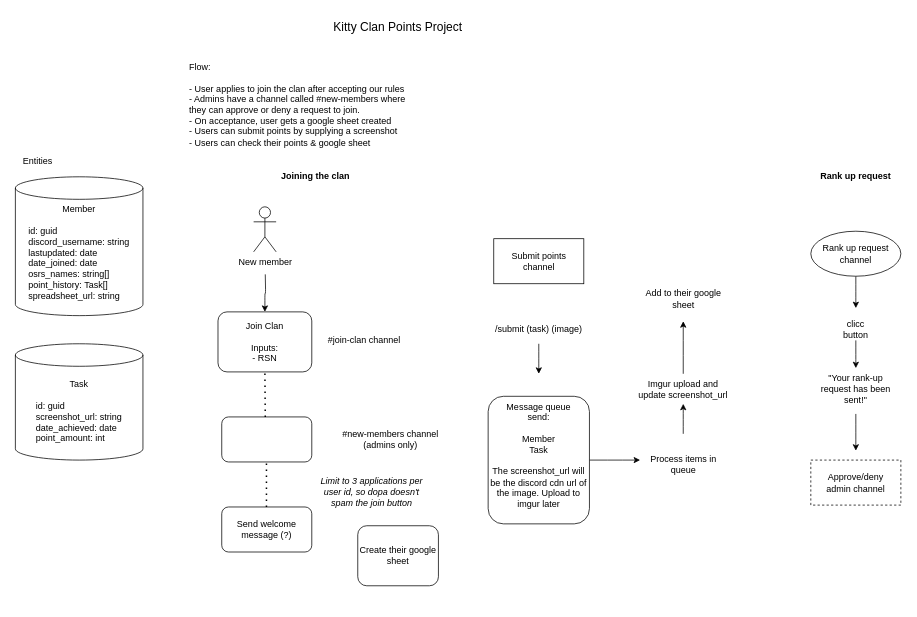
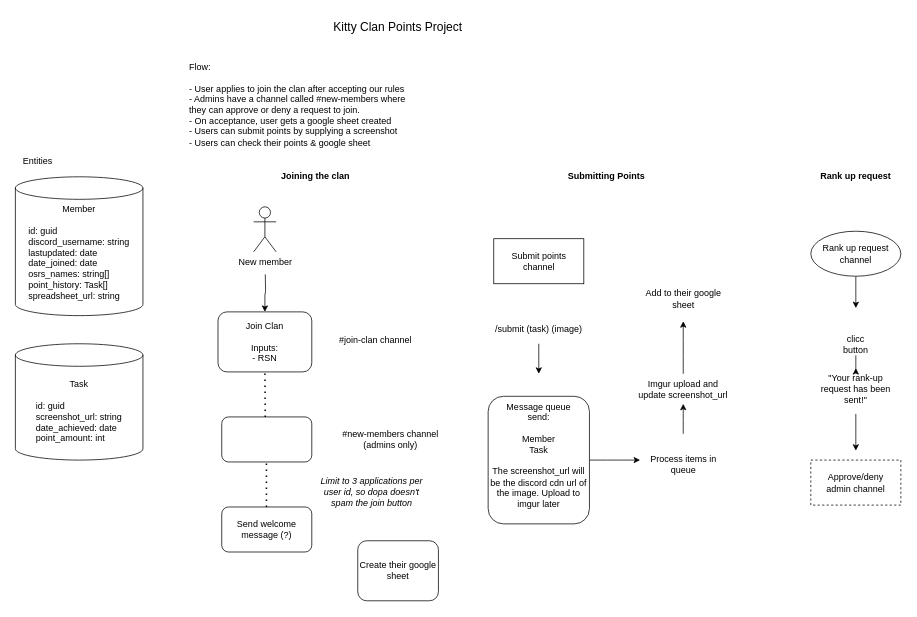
+ <mxCell id="18" value="Submitting Points" style="text;html=1;align=center;verticalAlign=middle;whiteSpace=wrap;rounded=1;fontStyle=1" vertex="1" parent="1"><mxGeometry x="722.5" y="220" width="170" height="30" as="geometry" /></mxCell>
- <mxCell id="34" value="clicc button" style="text;html=1;align=center;verticalAlign=middle;whiteSpace=wrap;rounded=0;" vertex="1" parent="1"><mxGeometry x="1110" y="423" width="60" height="30" as="geometry" /></mxCell>
+ <mxCell id="34" value="clicc button" style="text;html=1;align=center;verticalAlign=middle;whiteSpace=wrap;rounded=0;" vertex="1" parent="1"><mxGeometry x="1110" y="443" width="60" height="30" as="geometry" /></mxCell>
- <mxCell id="9" value="#join-clan channel" style="text;html=1;align=center;verticalAlign=middle;whiteSpace=wrap;rounded=1;" vertex="1" parent="1"><mxGeometry x="425" y="440" width="120" height="25" as="geometry" /></mxCell>
+ <mxCell id="9" value="#join-clan channel" style="text;html=1;align=center;verticalAlign=middle;whiteSpace=wrap;rounded=1;" vertex="1" parent="1"><mxGeometry x="440" y="440" width="120" height="25" as="geometry" /></mxCell>
- <mxCell id="29" value="&lt;div&gt;Create their google sheet&lt;/div&gt;" style="rounded=1;whiteSpace=wrap;html=1;verticalAlign=middle;" vertex="1" parent="1"><mxGeometry x="476.25" y="700" width="107.5" height="80" as="geometry" /></mxCell>
+ <mxCell id="29" value="&lt;div&gt;Create their google sheet&lt;/div&gt;" style="rounded=1;whiteSpace=wrap;html=1;verticalAlign=middle;" vertex="1" parent="1"><mxGeometry x="476.25" y="720" width="107.5" height="80" as="geometry" /></mxCell>
